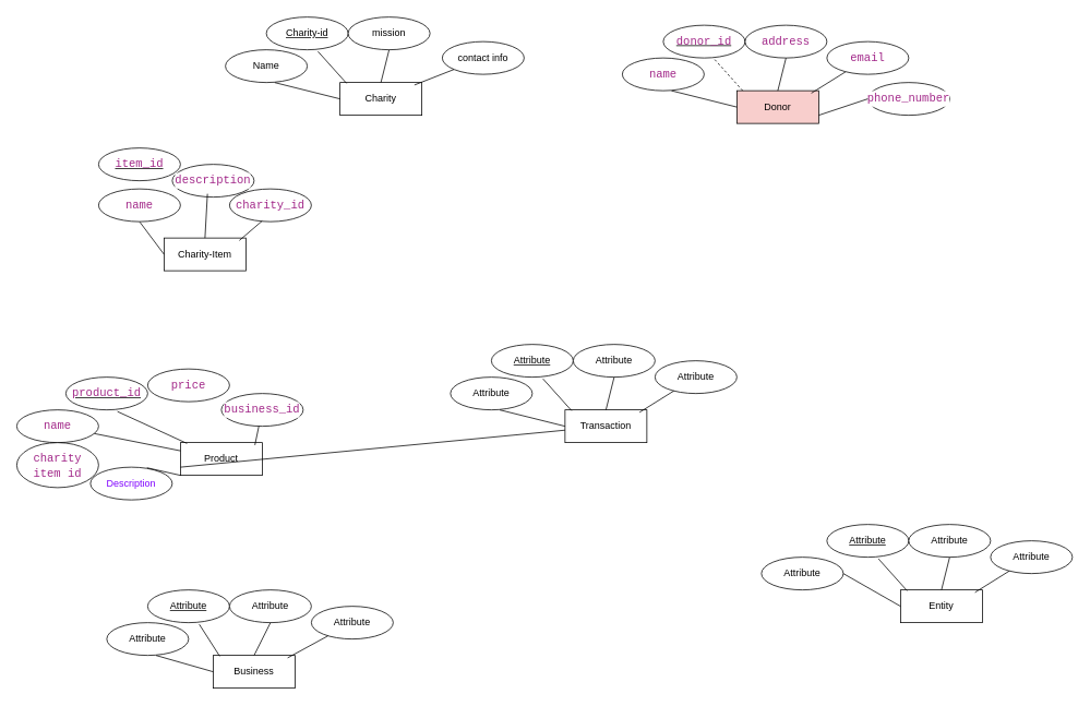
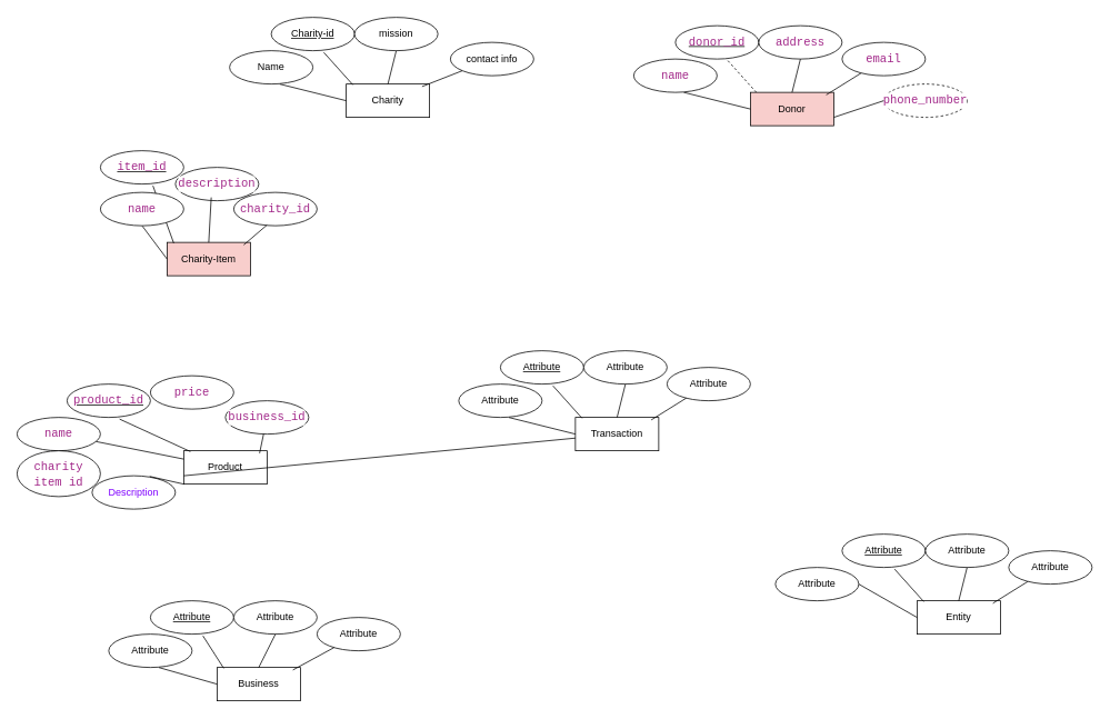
- <mxCell id="68" value="&lt;div style=&quot;background-color: rgb(255, 255, 254); font-family: Consolas, &amp;quot;Courier New&amp;quot;, monospace; font-size: 14px; line-height: 19px; white-space: pre;&quot;&gt;&lt;span style=&quot;color: #a22889;&quot;&gt;phone_number&lt;/span&gt;&lt;/div&gt;" style="ellipse;whiteSpace=wrap;html=1;align=center;" vertex="1" parent="1"><mxGeometry x="1060" y="100" width="100" height="40" as="geometry" /></mxCell>
+ <mxCell id="68" value="&lt;div style=&quot;background-color: rgb(255, 255, 254); font-family: Consolas, &amp;quot;Courier New&amp;quot;, monospace; font-size: 14px; line-height: 19px; white-space: pre;&quot;&gt;&lt;span style=&quot;color: #a22889;&quot;&gt;phone_number&lt;/span&gt;&lt;/div&gt;" style="ellipse;whiteSpace=wrap;html=1;align=center;dashed=1;" vertex="1" parent="1"><mxGeometry x="1060" y="100" width="100" height="40" as="geometry" /></mxCell>
+ <mxCell id="6" value="" style="endArrow=none;html=1;rounded=0;exitX=0.63;exitY=1.05;exitDx=0;exitDy=0;exitPerimeter=0;entryX=0.08;entryY=0.025;entryDx=0;entryDy=0;entryPerimeter=0;" edge="1" parent="1" source="4" target="2"><mxGeometry relative="1" as="geometry"><mxPoint x="40" y="320" as="sourcePoint" /><mxPoint x="173" y="320" as="targetPoint" /></mxGeometry></mxCell>
- <mxCell id="2" value="Charity-Item" style="whiteSpace=wrap;html=1;align=center;" vertex="1" parent="1"><mxGeometry y="290" width="100" height="40" as="geometry" x="200" /></mxCell>
+ <mxCell id="2" value="Charity-Item" style="whiteSpace=wrap;html=1;align=center;fillColor=#f8cecc;" vertex="1" parent="1"><mxGeometry y="290" width="100" height="40" as="geometry" x="200" /></mxCell>
